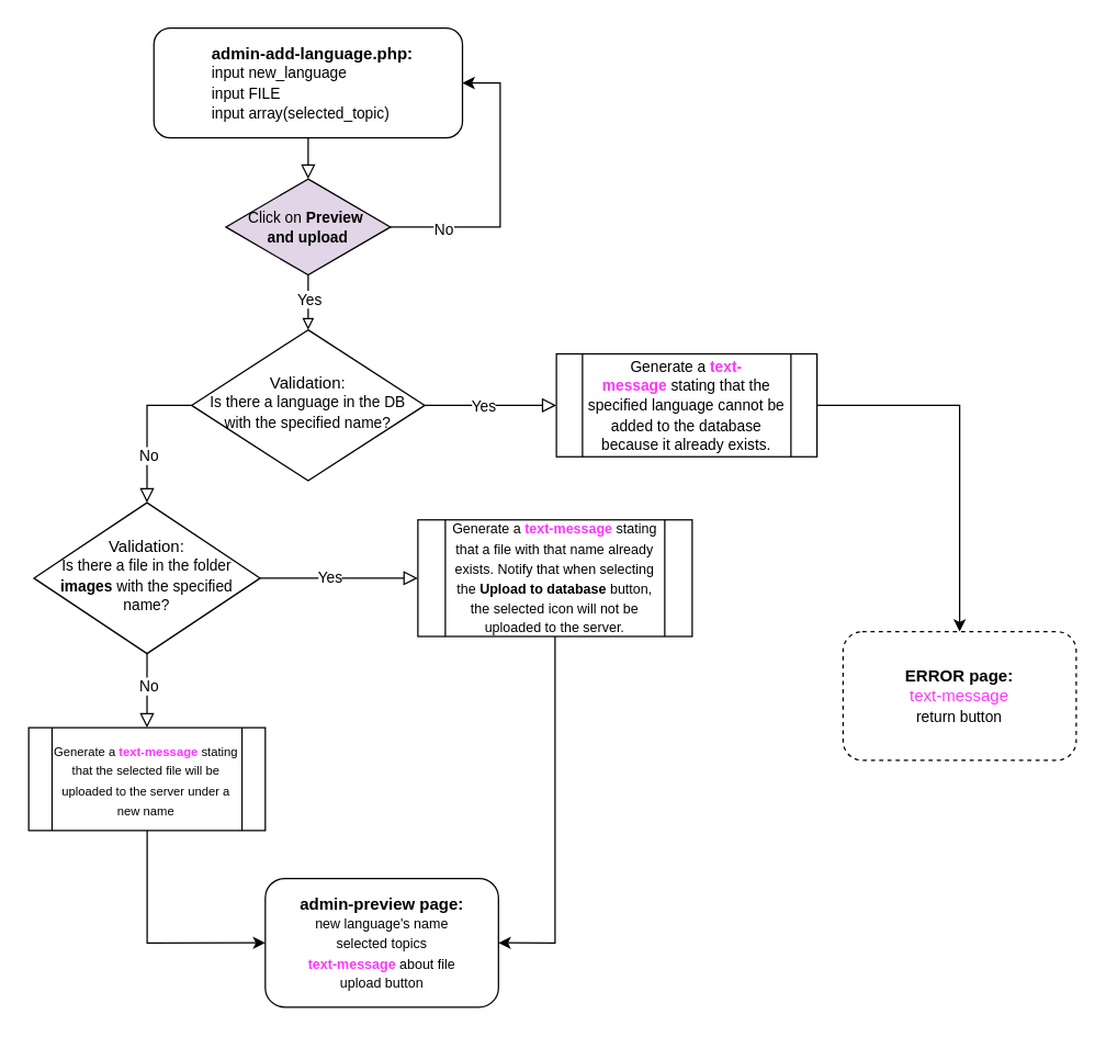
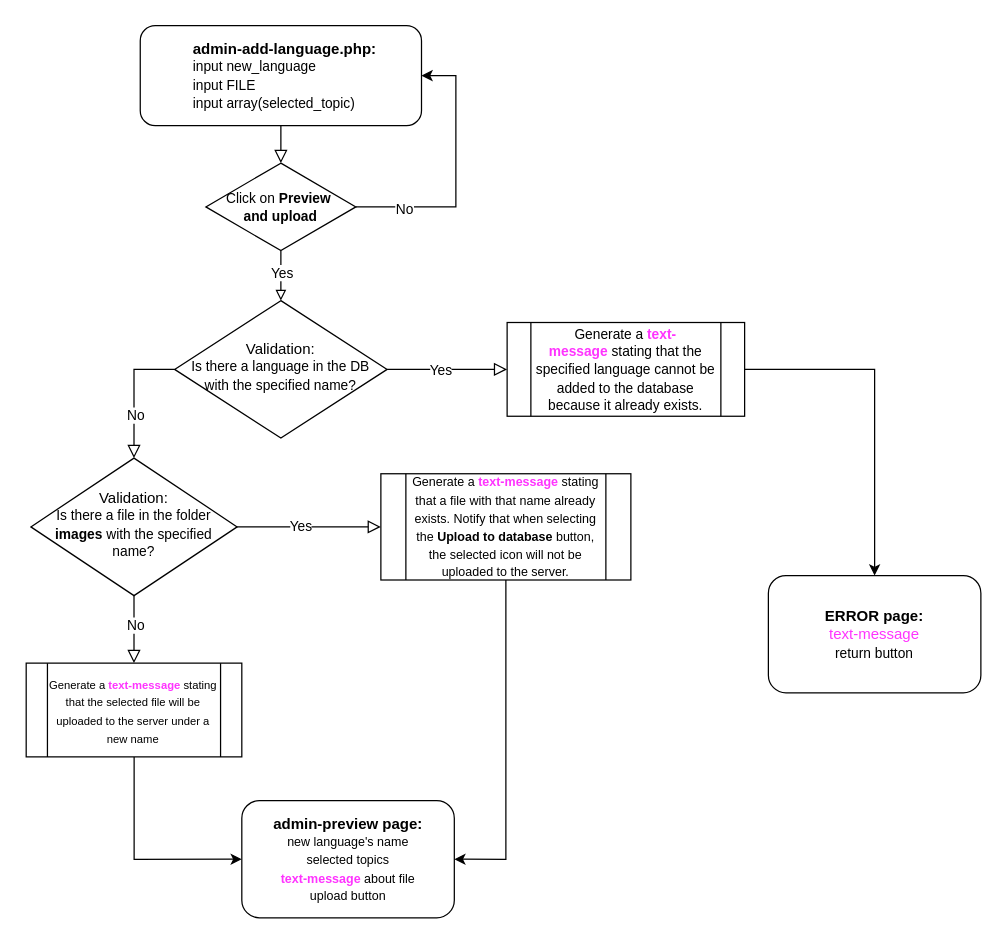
- <mxCell id="21" value="&lt;font style=&quot;font-size: 11px;&quot;&gt;Click on&amp;nbsp;&lt;/font&gt;&lt;span style=&quot;font-size: 11px; background-color: transparent; color: light-dark(rgb(0, 0, 0), rgb(255, 255, 255));&quot;&gt;&lt;b&gt;Preview&amp;nbsp;&lt;/b&gt;&lt;/span&gt;&lt;div&gt;&lt;span style=&quot;font-size: 11px; background-color: transparent; color: light-dark(rgb(0, 0, 0), rgb(255, 255, 255));&quot;&gt;&lt;b&gt;and upload&lt;/b&gt;&lt;/span&gt;&lt;/div&gt;" style="rhombus;whiteSpace=wrap;html=1;fillColor=#e1d5e7;" parent="1" vertex="1"><mxGeometry x="164" y="130" width="120" height="70" as="geometry" /></mxCell>
+ <mxCell id="21" value="&lt;font style=&quot;font-size: 11px;&quot;&gt;Click on&amp;nbsp;&lt;/font&gt;&lt;span style=&quot;font-size: 11px; background-color: transparent; color: light-dark(rgb(0, 0, 0), rgb(255, 255, 255));&quot;&gt;&lt;b&gt;Preview&amp;nbsp;&lt;/b&gt;&lt;/span&gt;&lt;div&gt;&lt;span style=&quot;font-size: 11px; background-color: transparent; color: light-dark(rgb(0, 0, 0), rgb(255, 255, 255));&quot;&gt;&lt;b&gt;and upload&lt;/b&gt;&lt;/span&gt;&lt;/div&gt;" style="rhombus;whiteSpace=wrap;html=1;" parent="1" vertex="1"><mxGeometry x="164" y="130" width="120" height="70" as="geometry" /></mxCell>
- <mxCell id="9" value="&lt;font&gt;&lt;b style=&quot;&quot;&gt;ERROR page:&lt;/b&gt;&lt;/font&gt;&lt;div&gt;&lt;font style=&quot;color: rgb(255, 51, 255);&quot;&gt;text-message&lt;br&gt;&lt;/font&gt;&lt;div&gt;&lt;span style=&quot;font-size: 11px;&quot;&gt;return button&lt;/span&gt;&lt;/div&gt;&lt;/div&gt;" style="rounded=1;whiteSpace=wrap;html=1;fontSize=12;glass=0;strokeWidth=1;shadow=0;dashed=1;" parent="1" vertex="1"><mxGeometry x="614" y="460" width="170" height="93.75" as="geometry" /></mxCell>
+ <mxCell id="9" value="&lt;font&gt;&lt;b style=&quot;&quot;&gt;ERROR page:&lt;/b&gt;&lt;/font&gt;&lt;div&gt;&lt;font style=&quot;color: rgb(255, 51, 255);&quot;&gt;text-message&lt;br&gt;&lt;/font&gt;&lt;div&gt;&lt;span style=&quot;font-size: 11px;&quot;&gt;return button&lt;/span&gt;&lt;/div&gt;&lt;/div&gt;" style="rounded=1;whiteSpace=wrap;html=1;fontSize=12;glass=0;strokeWidth=1;shadow=0;" parent="1" vertex="1"><mxGeometry x="614" y="460" width="170" height="93.75" as="geometry" /></mxCell>
